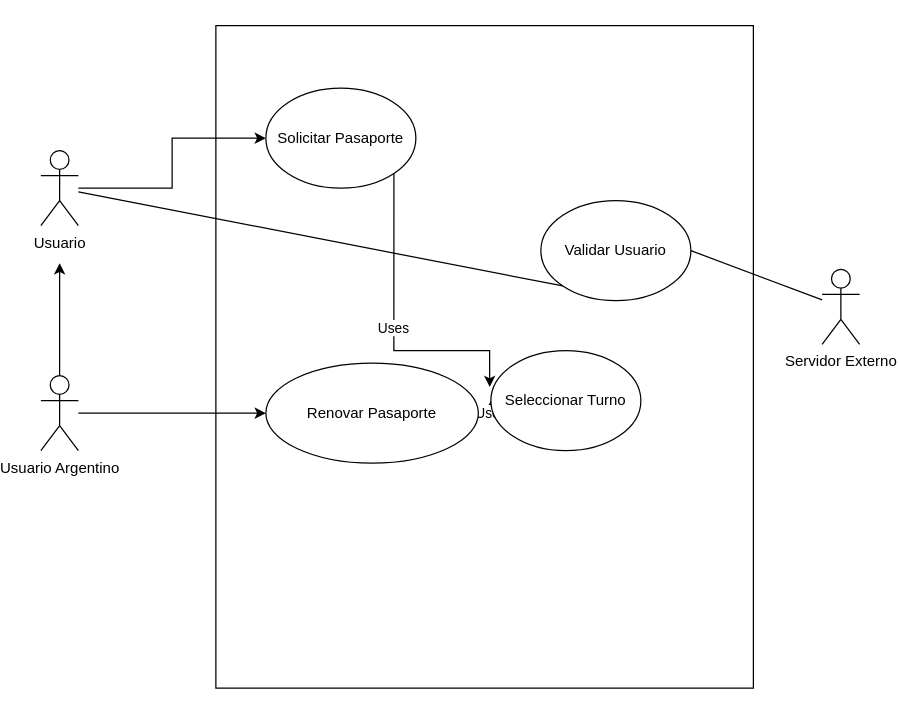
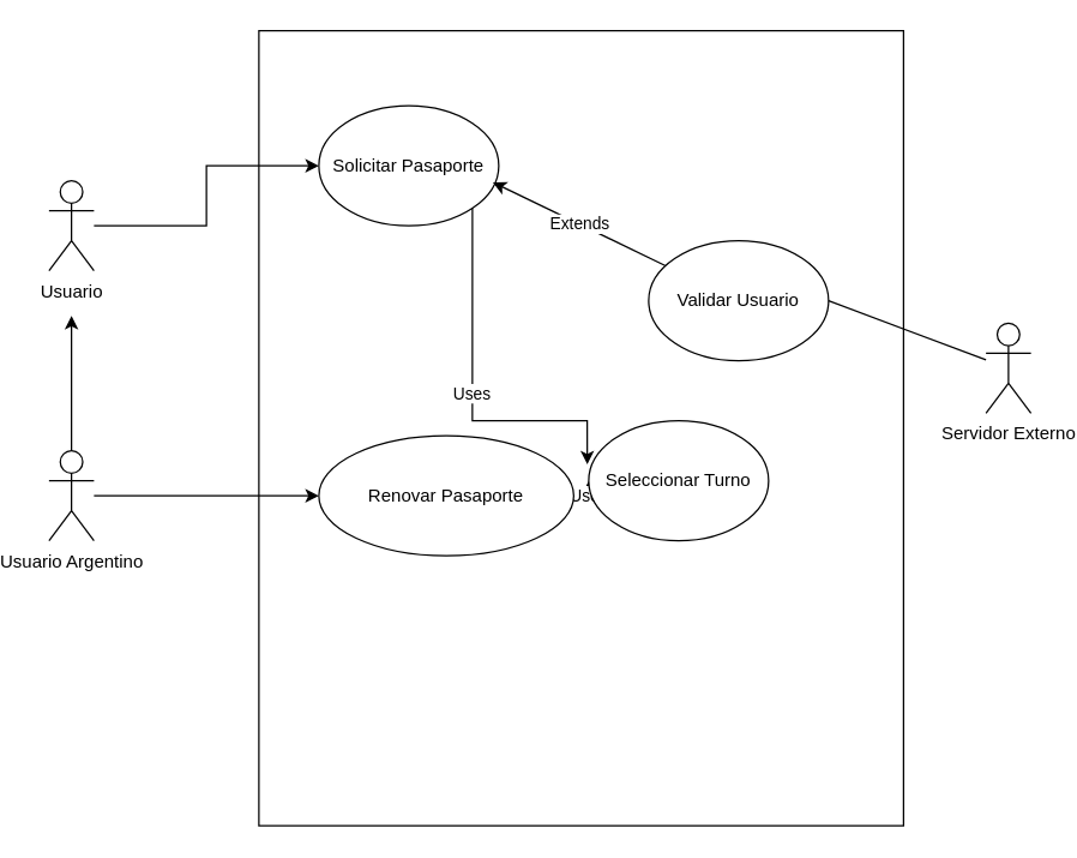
+ <mxCell id="13" value="Extends" style="endArrow=classic;html=1;rounded=0;entryX=0.967;entryY=0.638;entryDx=0;entryDy=0;entryPerimeter=0;" edge="1" parent="1" source="12" target="3"><mxGeometry width="50" height="50" relative="1" as="geometry"><mxPoint x="340" y="320" as="sourcePoint" /><mxPoint x="390" y="270" as="targetPoint" /></mxGeometry></mxCell>
- <mxCell id="14" value="" style="endArrow=none;html=1;rounded=0;entryX=0;entryY=1;entryDx=0;entryDy=0;endFill=0;" edge="1" parent="1" source="7" target="12"><mxGeometry width="50" height="50" relative="1" as="geometry"><mxPoint x="340" y="320" as="sourcePoint" /><mxPoint x="390" y="270" as="targetPoint" /></mxGeometry></mxCell>
